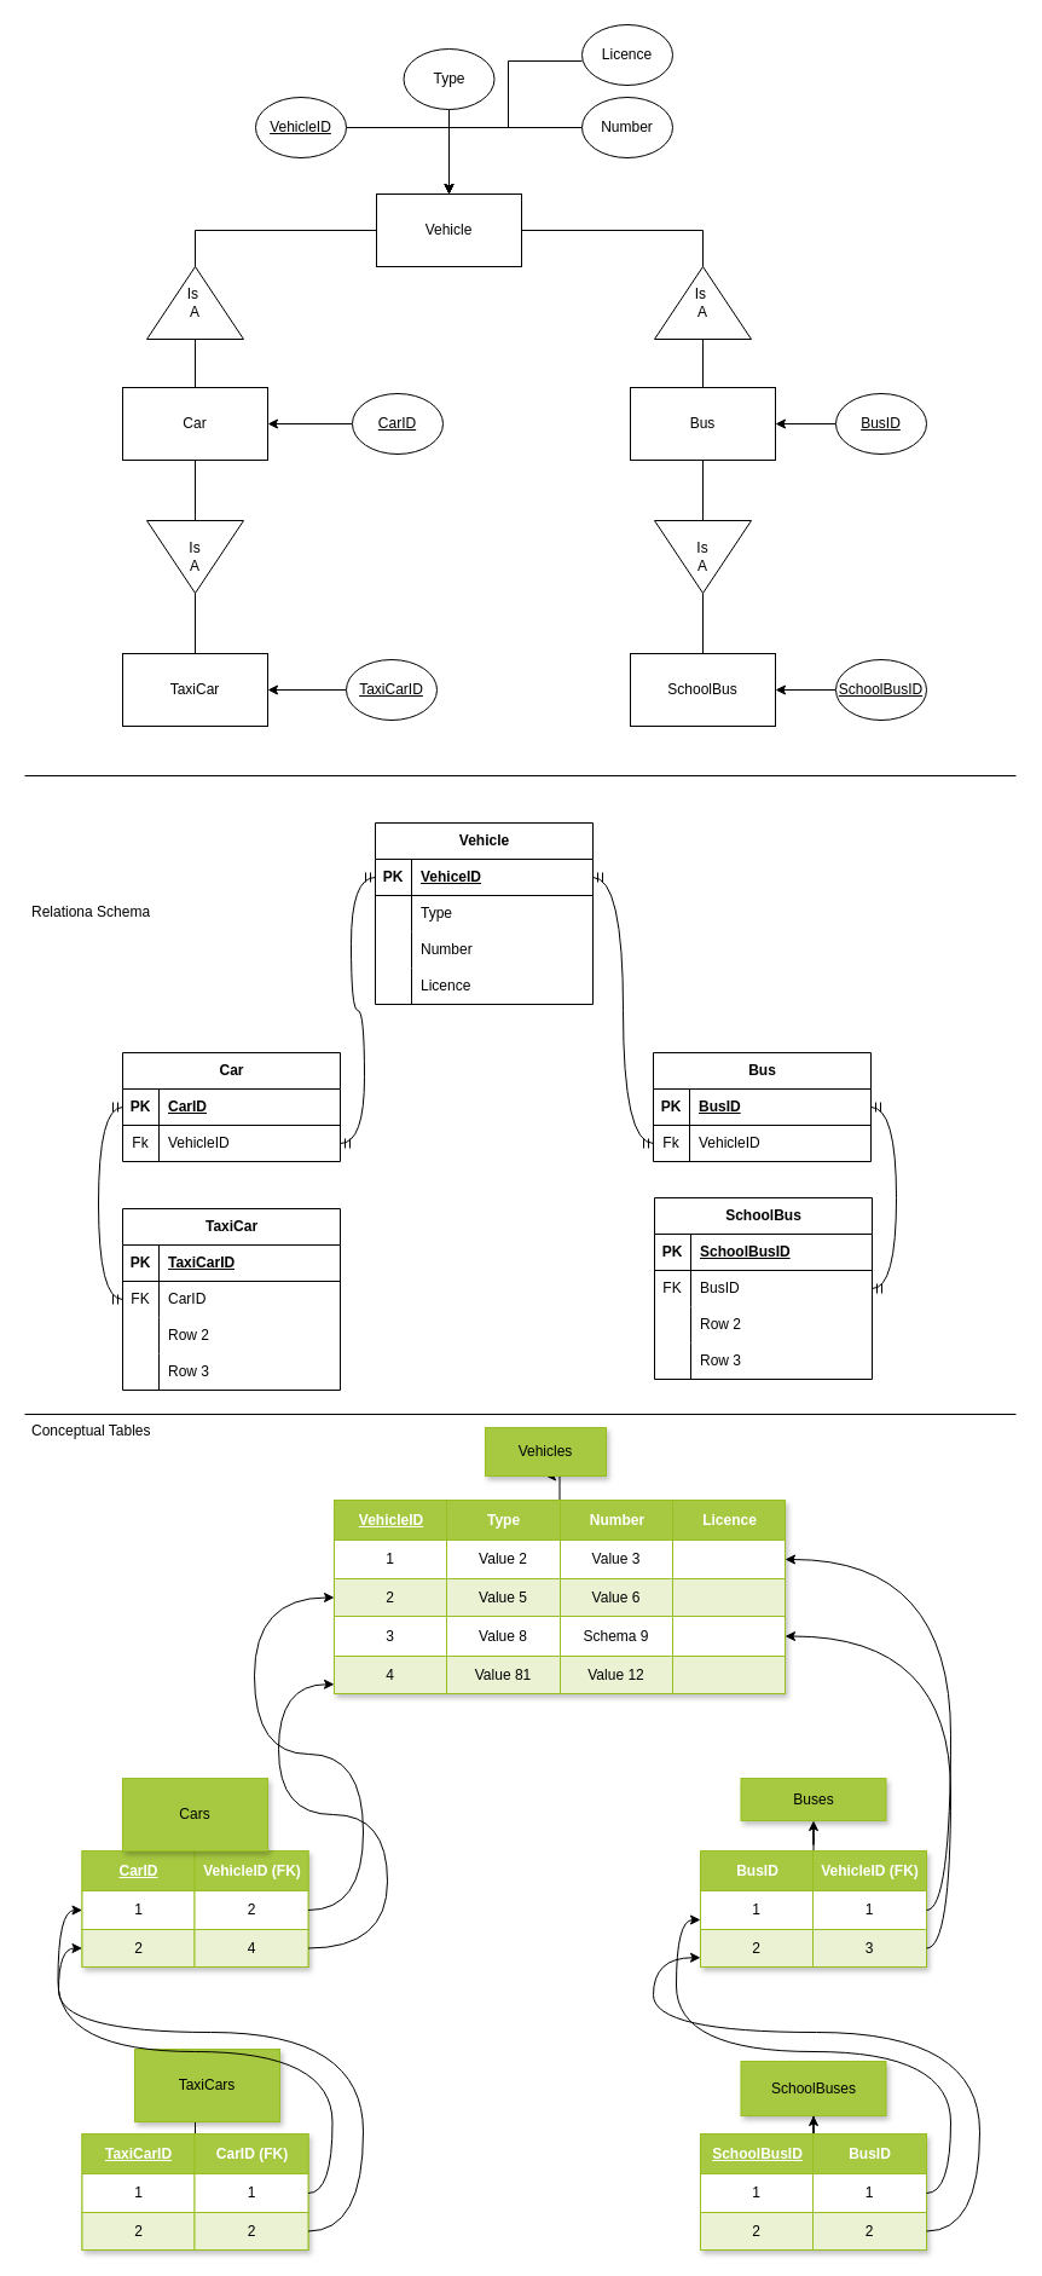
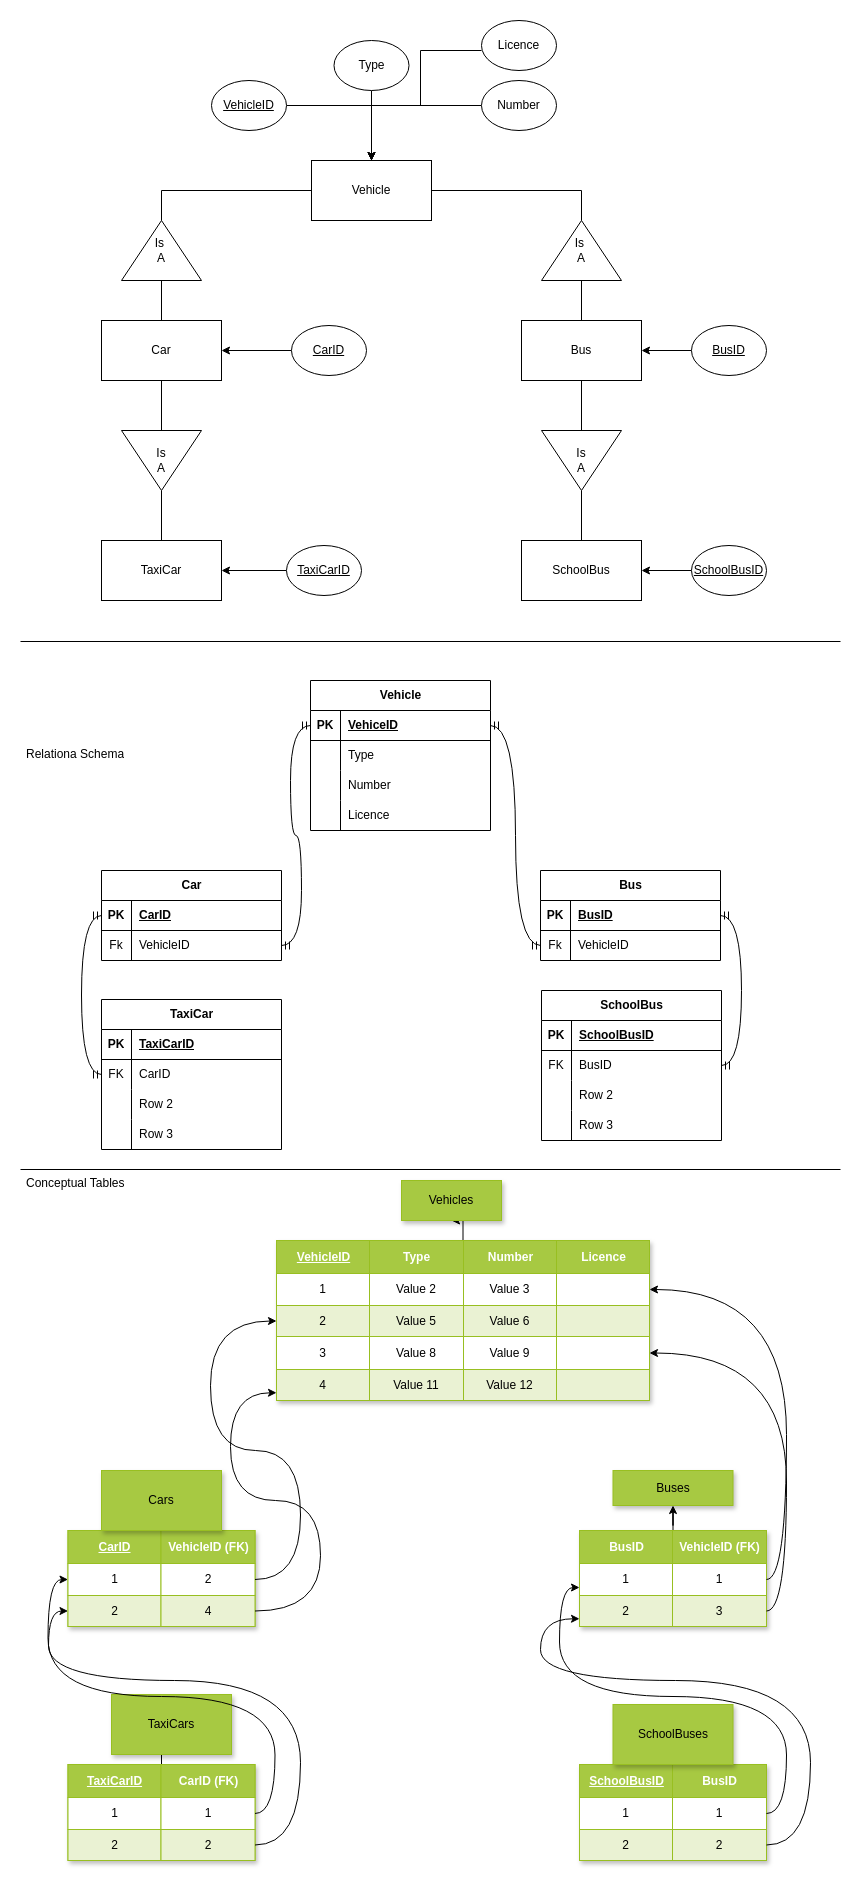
- <mxCell id="114" value="Schema 9" style="connectable=0;recursiveResize=0;strokeColor=inherit;fillColor=inherit;fontStyle=0;align=center;whiteSpace=wrap;html=1;" vertex="1" parent="111"><mxGeometry x="187" width="93" height="33" as="geometry"><mxRectangle width="93" height="33" as="alternateBounds" /></mxGeometry></mxCell>
+ <mxCell id="114" value="Value 9" style="connectable=0;recursiveResize=0;strokeColor=inherit;fillColor=inherit;fontStyle=0;align=center;whiteSpace=wrap;html=1;" vertex="1" parent="111"><mxGeometry x="187" width="93" height="33" as="geometry"><mxRectangle width="93" height="33" as="alternateBounds" /></mxGeometry></mxCell>
- <mxCell id="118" value="Value 81" style="connectable=0;recursiveResize=0;strokeColor=inherit;fillColor=inherit;whiteSpace=wrap;html=1;" vertex="1" parent="116"><mxGeometry x="93" width="94" height="31" as="geometry"><mxRectangle width="94" height="31" as="alternateBounds" /></mxGeometry></mxCell>
+ <mxCell id="118" value="Value 11" style="connectable=0;recursiveResize=0;strokeColor=inherit;fillColor=inherit;whiteSpace=wrap;html=1;" vertex="1" parent="116"><mxGeometry x="93" width="94" height="31" as="geometry"><mxRectangle width="94" height="31" as="alternateBounds" /></mxGeometry></mxCell>
- <mxCell id="171" value="SchoolBuses" style="whiteSpace=wrap;html=1;fillColor=#A7C942;strokeColor=#98bf21;shadow=1;" vertex="1" parent="1"><mxGeometry x="612.5" y="1704" width="120" height="45" as="geometry" /></mxCell>
+ <mxCell id="171" value="SchoolBuses" style="whiteSpace=wrap;html=1;fillColor=#A7C942;strokeColor=#98bf21;shadow=1;" vertex="1" parent="1"><mxGeometry x="612.5" y="1704" width="120" height="60" as="geometry" /></mxCell>
